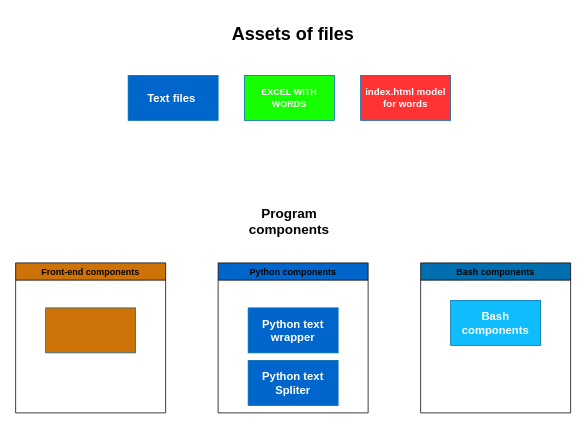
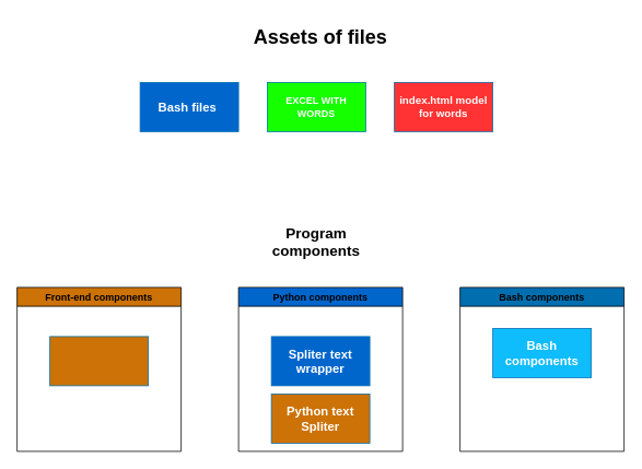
- <mxCell id="5" value="&lt;font style=&quot;font-size: 15px;&quot;&gt;Text files&amp;nbsp;&lt;/font&gt;" style="rounded=0;whiteSpace=wrap;html=1;fillColor=#0066CC;fontColor=#FFFFFF;strokeColor=#006EAF;fontStyle=1" parent="1" vertex="1"><mxGeometry x="170" y="100" width="120" height="60" as="geometry" /></mxCell>
+ <mxCell id="5" value="&lt;font style=&quot;font-size: 15px;&quot;&gt;Bash files&amp;nbsp;&lt;/font&gt;" style="rounded=0;whiteSpace=wrap;html=1;fillColor=#0066CC;fontColor=#FFFFFF;strokeColor=#006EAF;fontStyle=1" parent="1" vertex="1"><mxGeometry x="170" y="100" width="120" height="60" as="geometry" /></mxCell>
- <mxCell id="8" value="&lt;font style=&quot;font-size: 15px;&quot;&gt;Python text wrapper&lt;/font&gt;" style="rounded=0;whiteSpace=wrap;html=1;fillColor=#0066CC;fontColor=#FFFFFF;strokeColor=#006EAF;fontStyle=1" parent="7" vertex="1"><mxGeometry x="40" y="60" width="120" height="60" as="geometry" /></mxCell>
+ <mxCell id="8" value="&lt;font style=&quot;font-size: 15px;&quot;&gt;Spliter text wrapper&lt;/font&gt;" style="rounded=0;whiteSpace=wrap;html=1;fillColor=#0066CC;fontColor=#FFFFFF;strokeColor=#006EAF;fontStyle=1" parent="7" vertex="1"><mxGeometry x="40" y="60" width="120" height="60" as="geometry" /></mxCell>
- <mxCell id="9" value="&lt;font style=&quot;font-size: 15px;&quot;&gt;Python text Spliter&lt;/font&gt;" style="rounded=0;whiteSpace=wrap;html=1;fillColor=#0066CC;fontColor=#FFFFFF;strokeColor=#006EAF;fontStyle=1" vertex="1" parent="7"><mxGeometry x="40" y="130" width="120" height="60" as="geometry" /></mxCell>
+ <mxCell id="9" value="&lt;font style=&quot;font-size: 15px;&quot;&gt;Python text Spliter&lt;/font&gt;" style="rounded=0;whiteSpace=wrap;html=1;fillColor=#cc7206;fontColor=#FFFFFF;strokeColor=#006EAF;fontStyle=1;" vertex="1" parent="7"><mxGeometry x="40" y="130" width="120" height="60" as="geometry" /></mxCell>
